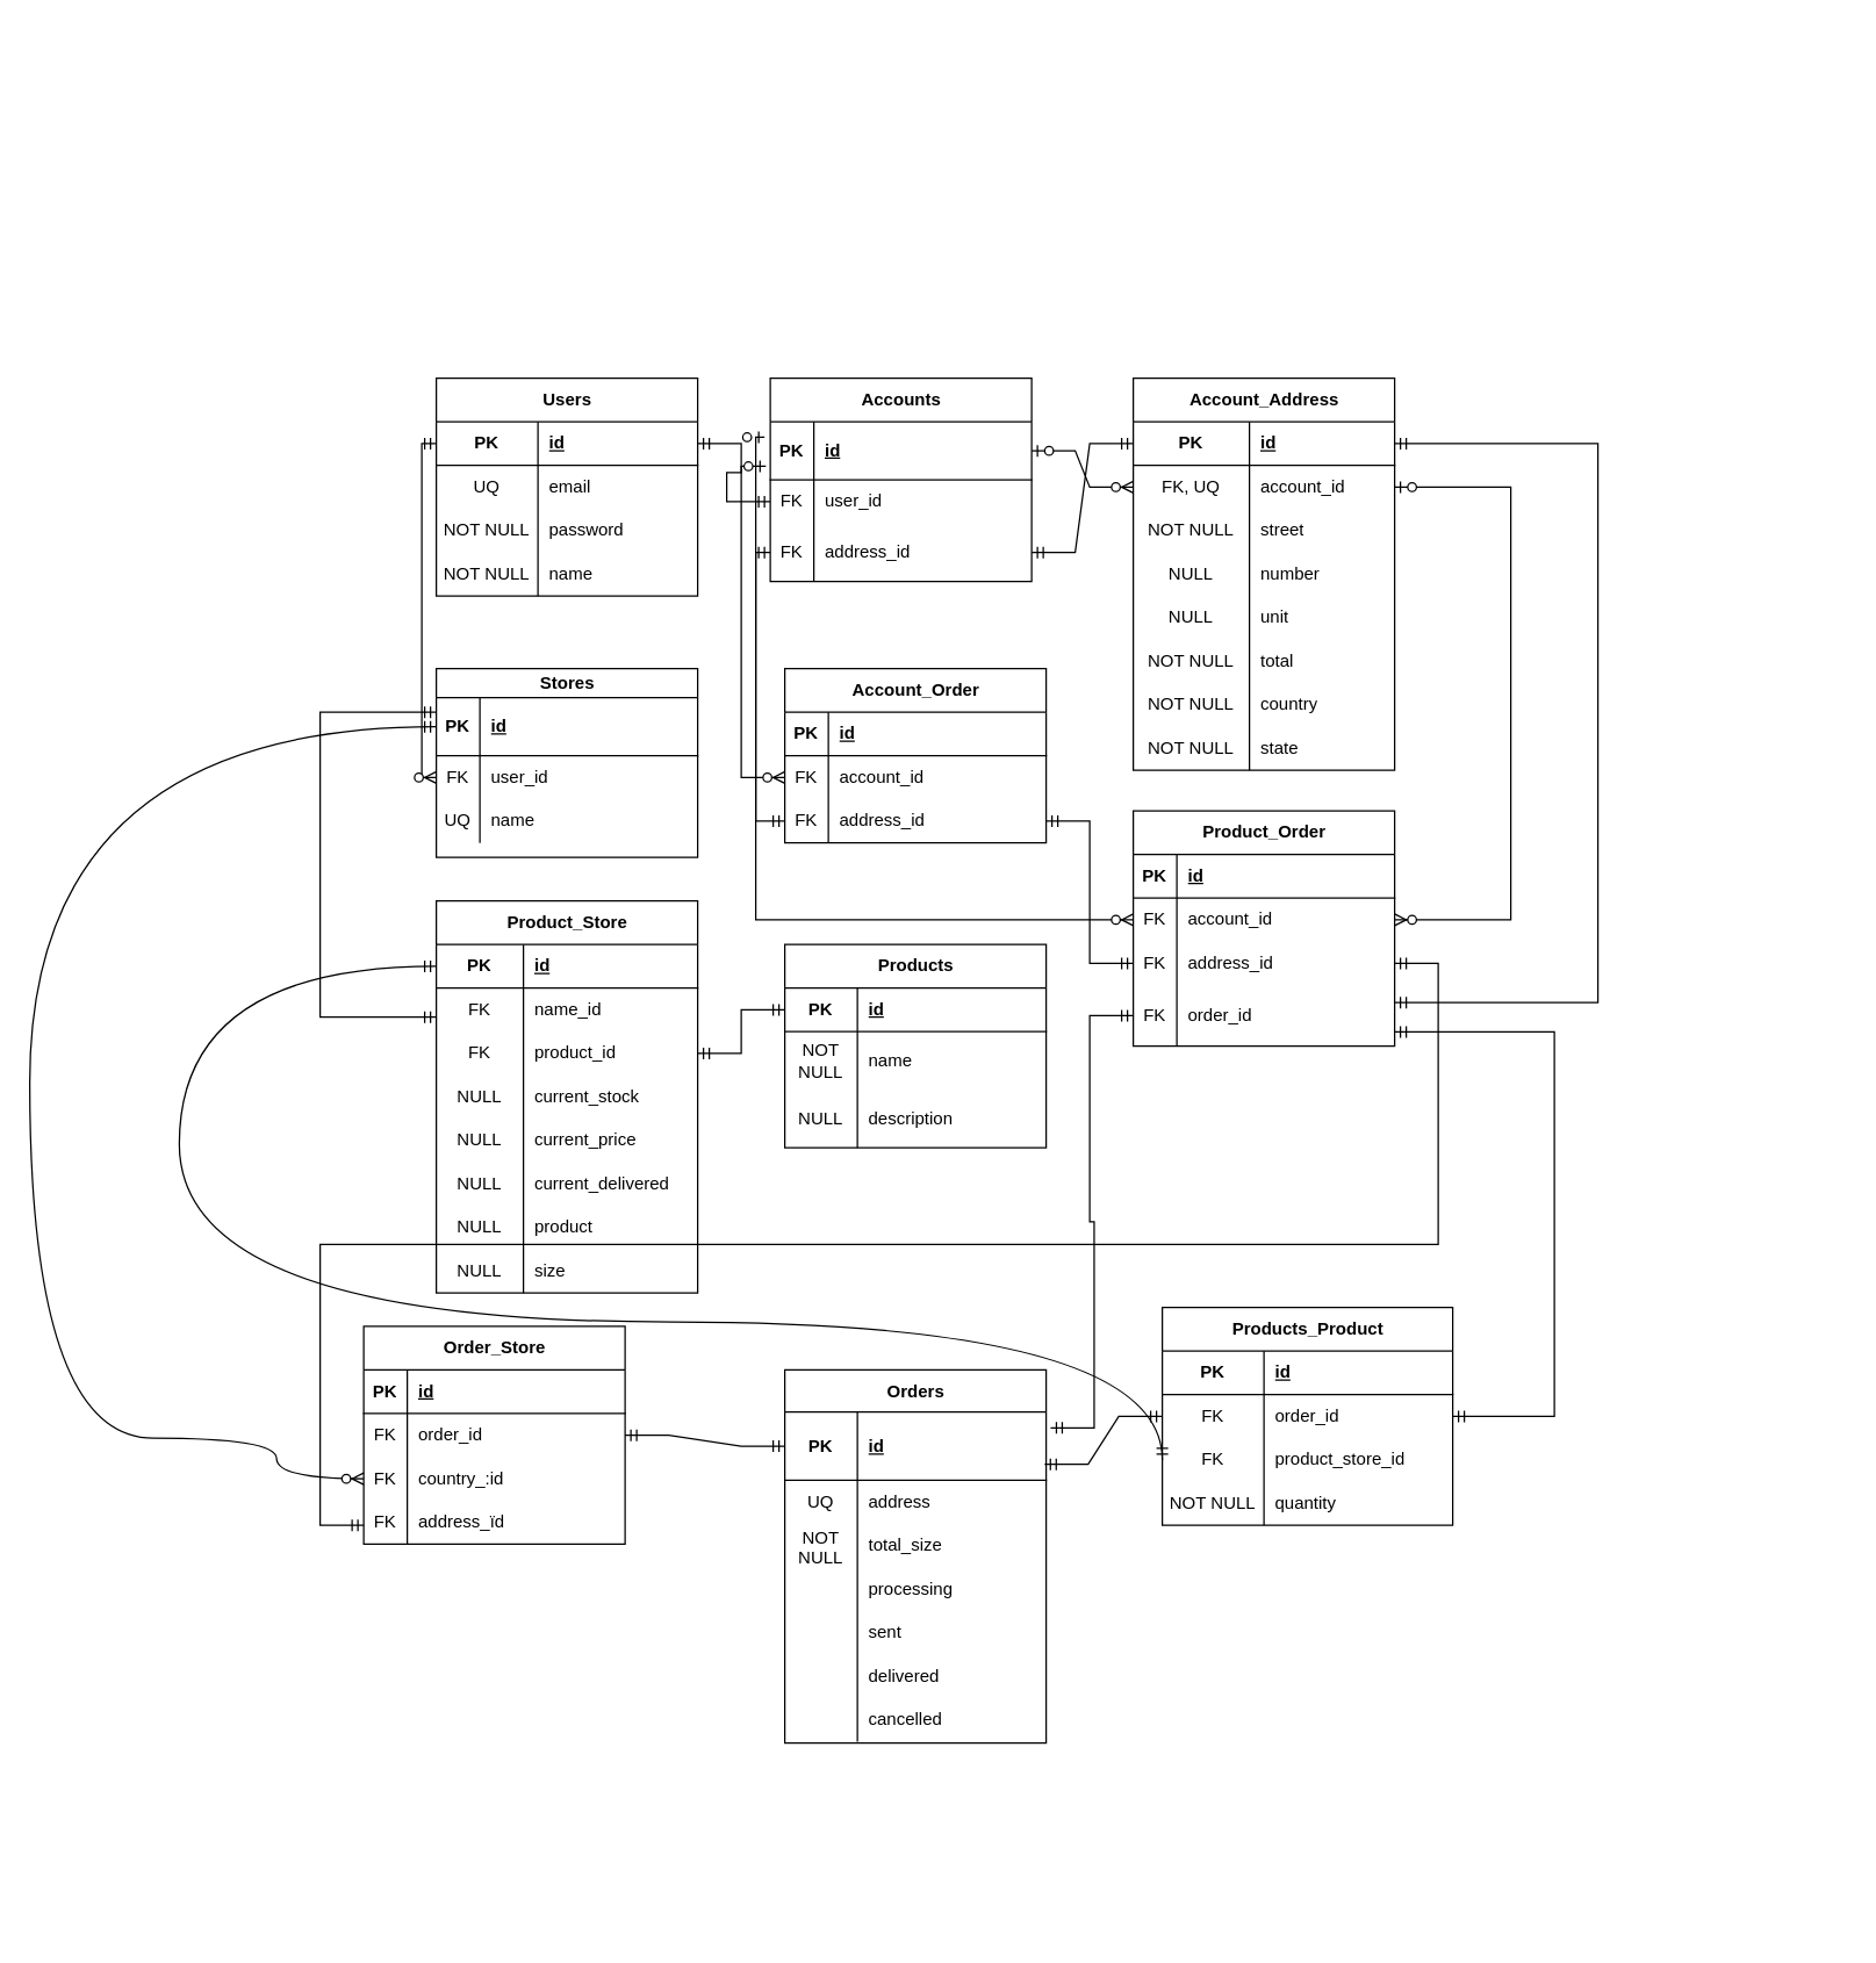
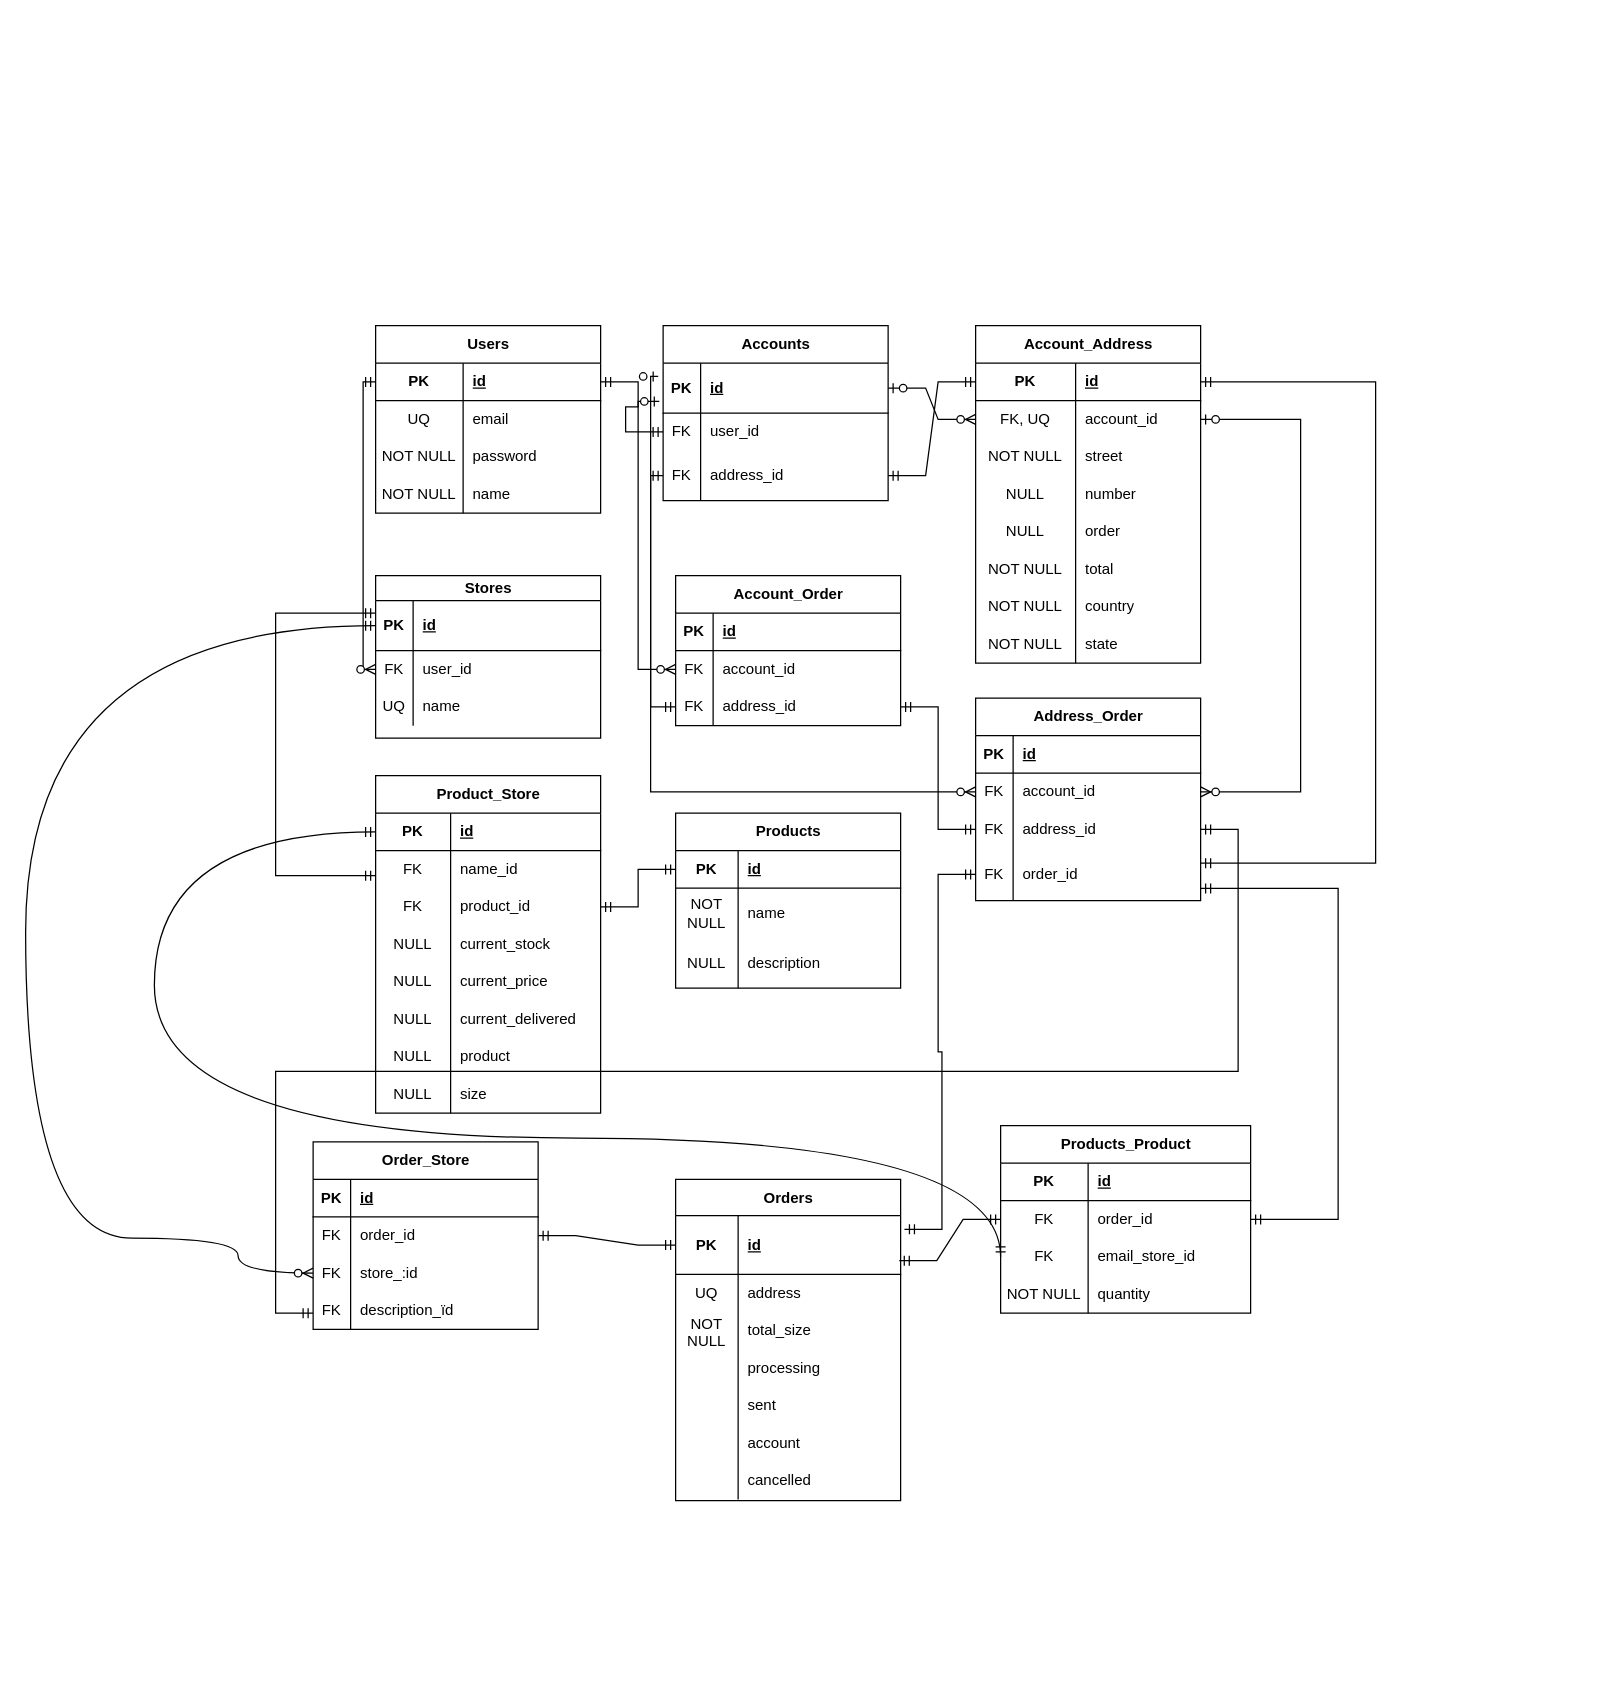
- <mxCell id="41" value="unit" style="shape=partialRectangle;connectable=0;fillColor=none;top=0;left=0;bottom=0;right=0;align=left;spacingLeft=6;overflow=hidden;whiteSpace=wrap;html=1;" parent="39" vertex="1"><mxGeometry x="80" width="100" height="30" as="geometry"><mxRectangle width="100" height="30" as="alternateBounds" /></mxGeometry></mxCell>
+ <mxCell id="41" value="order" style="shape=partialRectangle;connectable=0;fillColor=none;top=0;left=0;bottom=0;right=0;align=left;spacingLeft=6;overflow=hidden;whiteSpace=wrap;html=1;" parent="39" vertex="1"><mxGeometry x="80" width="100" height="30" as="geometry"><mxRectangle width="100" height="30" as="alternateBounds" /></mxGeometry></mxCell>
- <mxCell id="154" value="Product_Order" style="shape=table;startSize=30;container=1;collapsible=1;childLayout=tableLayout;fixedRows=1;rowLines=0;fontStyle=1;align=center;resizeLast=1;html=1;" parent="1" vertex="1"><mxGeometry x="780" y="558" width="180" height="162" as="geometry" /></mxCell>
+ <mxCell id="154" value="Address_Order" style="shape=table;startSize=30;container=1;collapsible=1;childLayout=tableLayout;fixedRows=1;rowLines=0;fontStyle=1;align=center;resizeLast=1;html=1;" parent="1" vertex="1"><mxGeometry x="780" y="558" width="180" height="162" as="geometry" /></mxCell>
- <mxCell id="137" value="product_store_id" style="shape=partialRectangle;connectable=0;fillColor=none;top=0;left=0;bottom=0;right=0;align=left;spacingLeft=6;overflow=hidden;whiteSpace=wrap;html=1;" parent="135" vertex="1"><mxGeometry x="70" width="130" height="30" as="geometry"><mxRectangle width="130" height="30" as="alternateBounds" /></mxGeometry></mxCell>
+ <mxCell id="137" value="email_store_id" style="shape=partialRectangle;connectable=0;fillColor=none;top=0;left=0;bottom=0;right=0;align=left;spacingLeft=6;overflow=hidden;whiteSpace=wrap;html=1;" parent="135" vertex="1"><mxGeometry x="70" width="130" height="30" as="geometry"><mxRectangle width="130" height="30" as="alternateBounds" /></mxGeometry></mxCell>
- <mxCell id="150" value="country_:id" style="shape=partialRectangle;connectable=0;fillColor=none;top=0;left=0;bottom=0;right=0;align=left;spacingLeft=6;overflow=hidden;whiteSpace=wrap;html=1;" parent="148" vertex="1"><mxGeometry x="30" width="150" height="30" as="geometry"><mxRectangle width="150" height="30" as="alternateBounds" /></mxGeometry></mxCell>
+ <mxCell id="150" value="store_:id" style="shape=partialRectangle;connectable=0;fillColor=none;top=0;left=0;bottom=0;right=0;align=left;spacingLeft=6;overflow=hidden;whiteSpace=wrap;html=1;" parent="148" vertex="1"><mxGeometry x="30" width="150" height="30" as="geometry"><mxRectangle width="150" height="30" as="alternateBounds" /></mxGeometry></mxCell>
- <mxCell id="153" value="address_ïd" style="shape=partialRectangle;connectable=0;fillColor=none;top=0;left=0;bottom=0;right=0;align=left;spacingLeft=6;overflow=hidden;whiteSpace=wrap;html=1;" parent="151" vertex="1"><mxGeometry x="30" width="150" height="30" as="geometry"><mxRectangle width="150" height="30" as="alternateBounds" /></mxGeometry></mxCell>
+ <mxCell id="153" value="description_ïd" style="shape=partialRectangle;connectable=0;fillColor=none;top=0;left=0;bottom=0;right=0;align=left;spacingLeft=6;overflow=hidden;whiteSpace=wrap;html=1;" parent="151" vertex="1"><mxGeometry x="30" width="150" height="30" as="geometry"><mxRectangle width="150" height="30" as="alternateBounds" /></mxGeometry></mxCell>
- <mxCell id="124" value="delivered" style="shape=partialRectangle;connectable=0;fillColor=none;top=0;left=0;bottom=0;right=0;align=left;spacingLeft=6;overflow=hidden;whiteSpace=wrap;html=1;" vertex="1" parent="122"><mxGeometry x="50" width="130" height="30" as="geometry"><mxRectangle width="130" height="30" as="alternateBounds" /></mxGeometry></mxCell>
+ <mxCell id="124" value="account" style="shape=partialRectangle;connectable=0;fillColor=none;top=0;left=0;bottom=0;right=0;align=left;spacingLeft=6;overflow=hidden;whiteSpace=wrap;html=1;" vertex="1" parent="122"><mxGeometry x="50" width="130" height="30" as="geometry"><mxRectangle width="130" height="30" as="alternateBounds" /></mxGeometry></mxCell>
